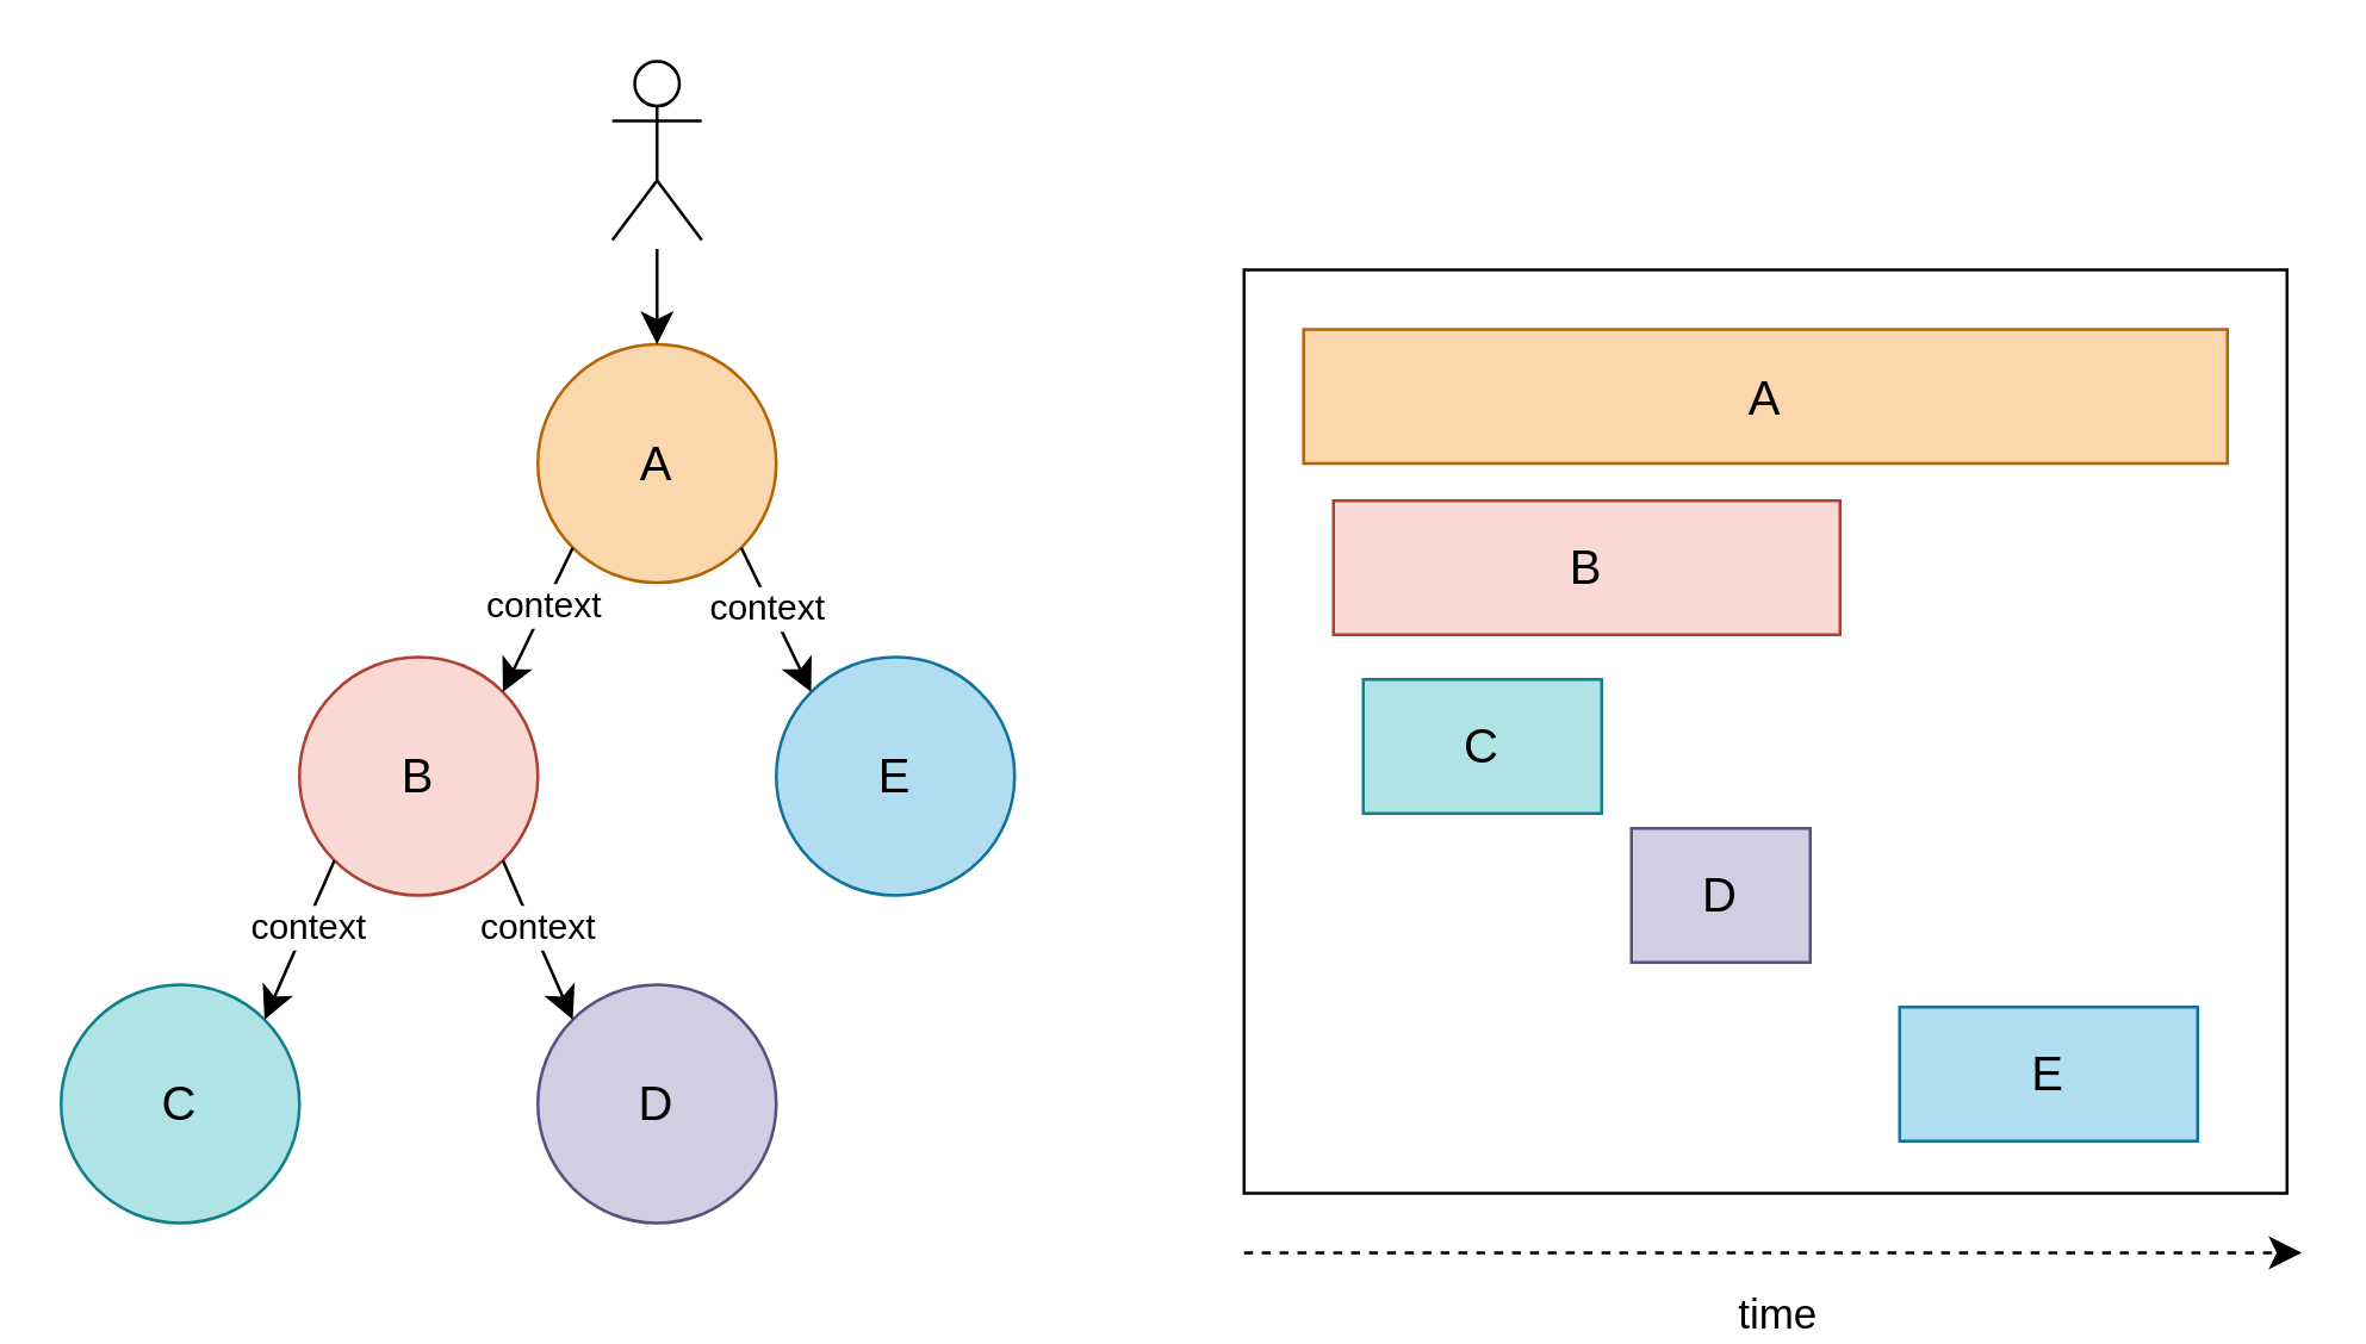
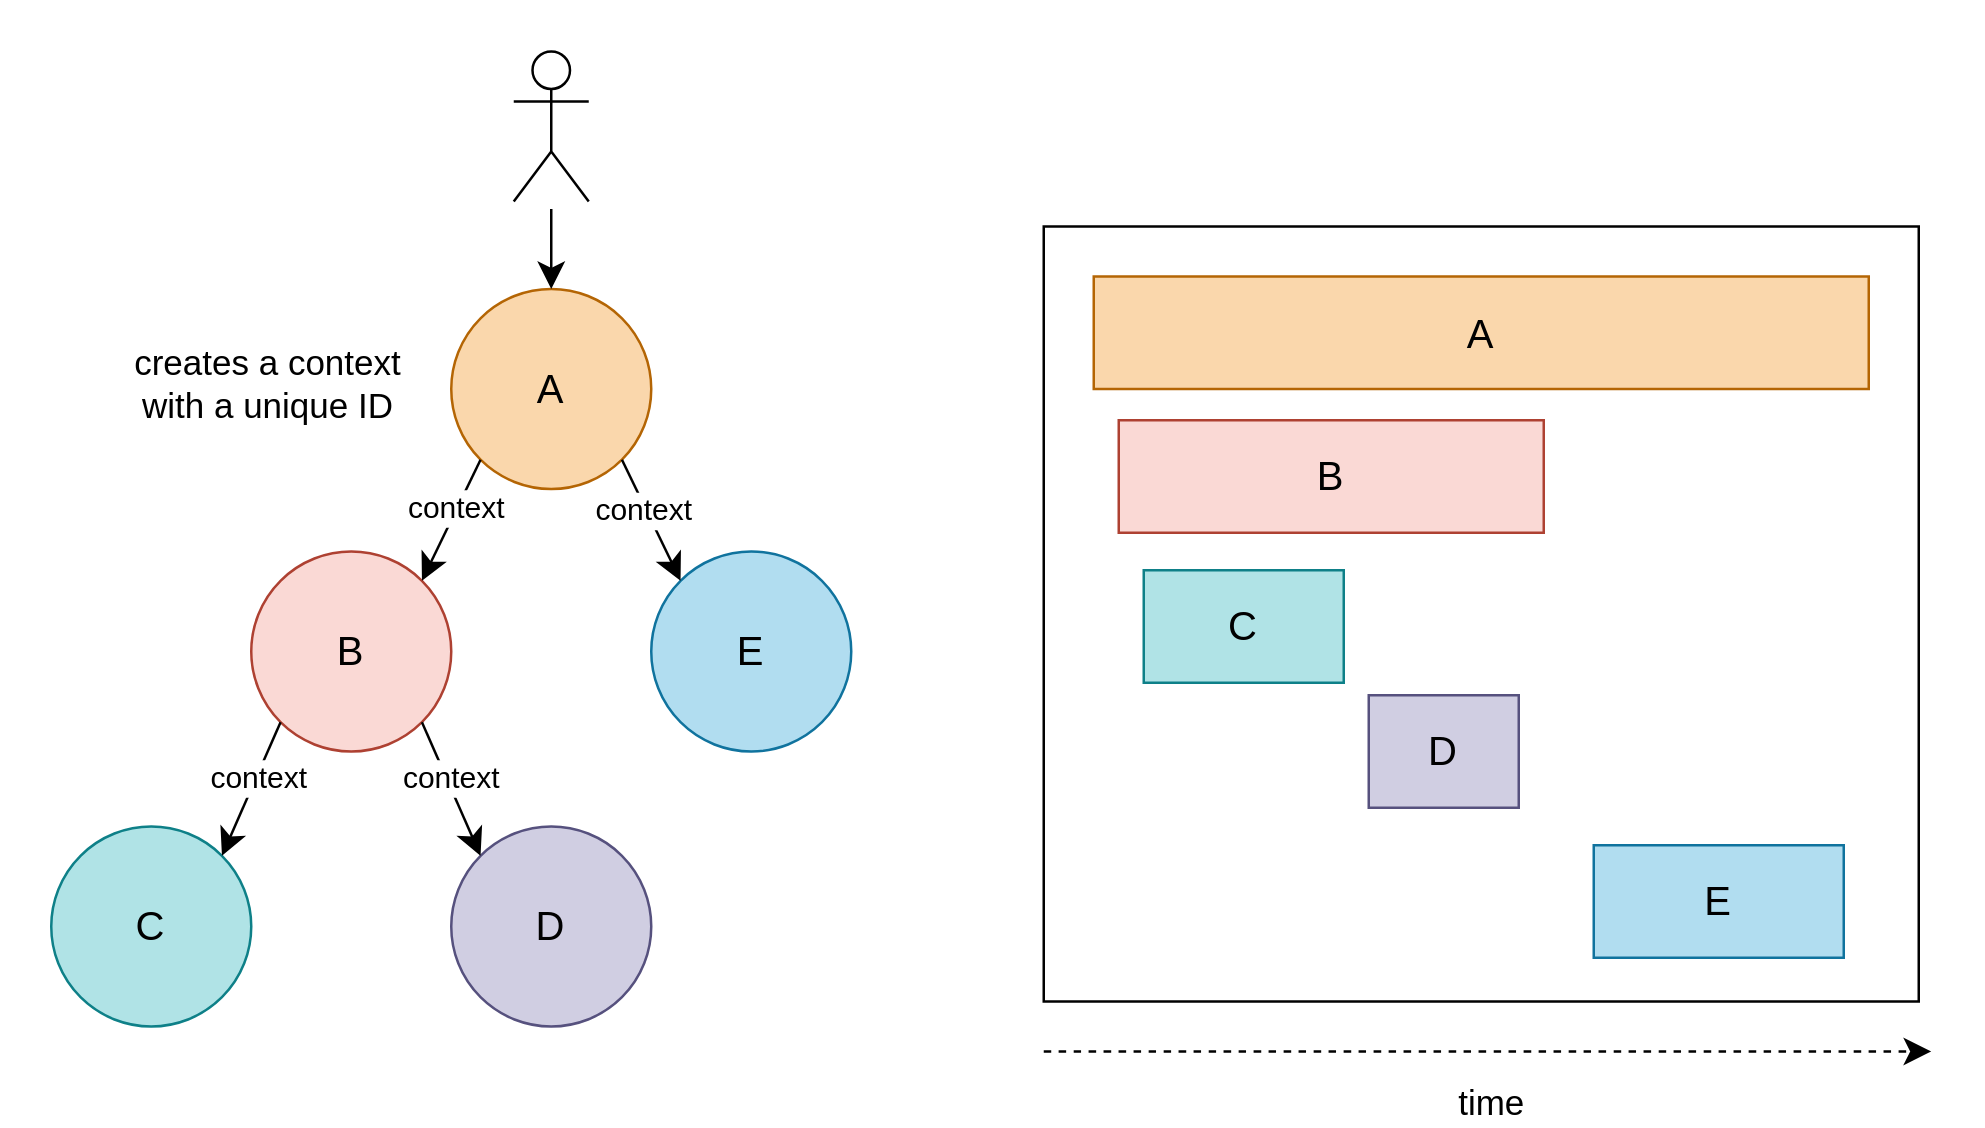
+ <mxCell id="25" value="creates a context with a unique ID" style="text;html=1;align=center;verticalAlign=middle;whiteSpace=wrap;rounded=0;fontSize=14;" vertex="1" parent="1"><mxGeometry x="47" y="137.5" width="120" height="30" as="geometry" /></mxCell>
